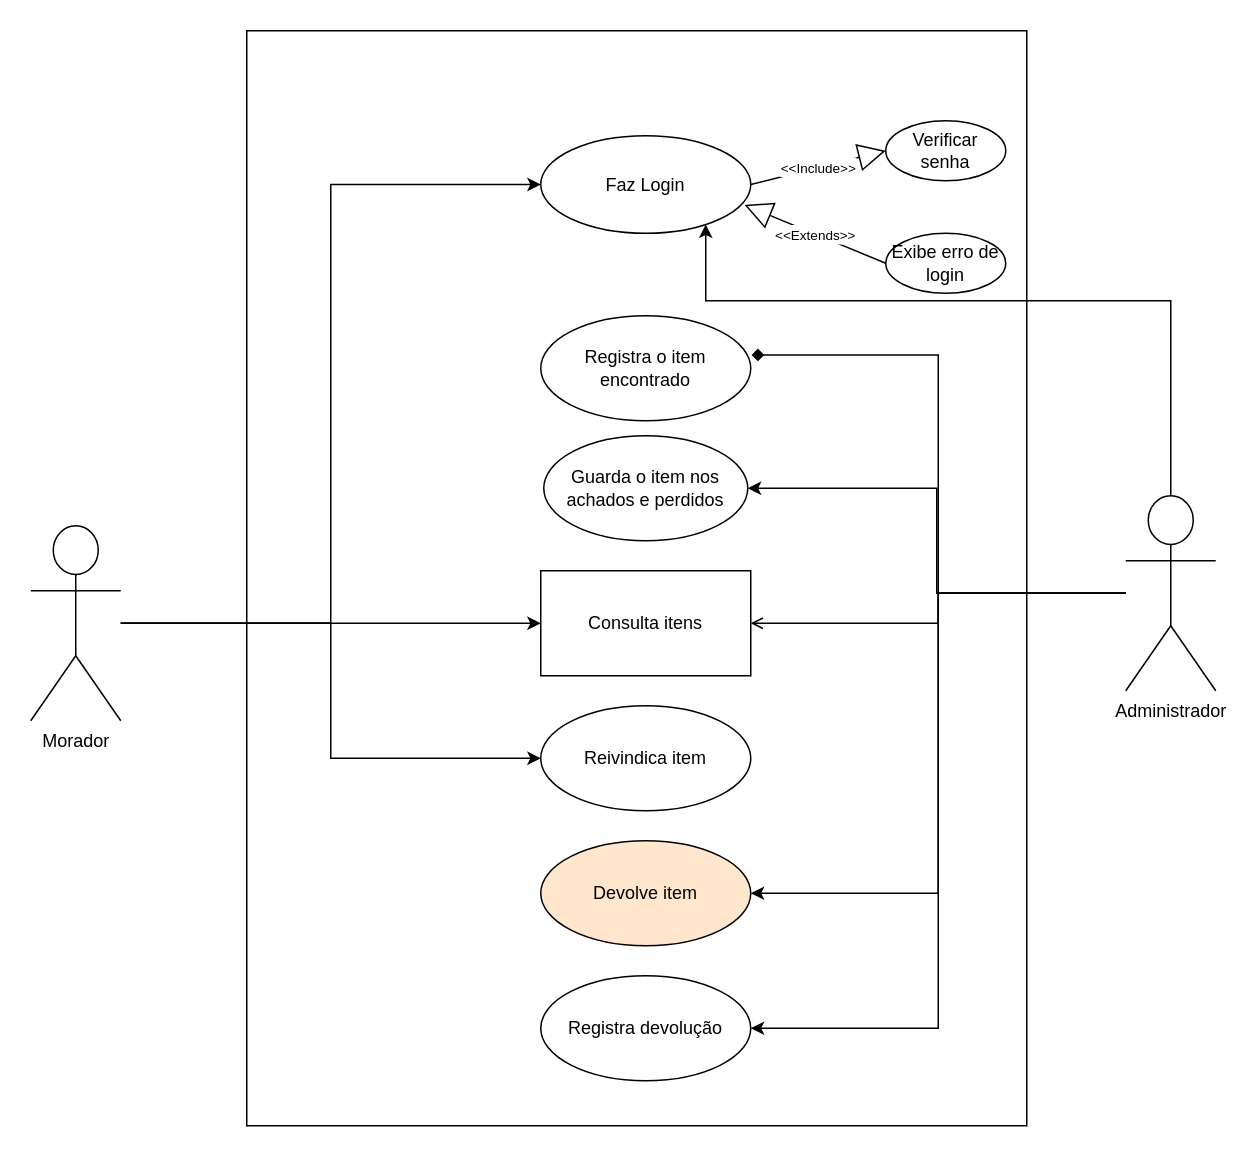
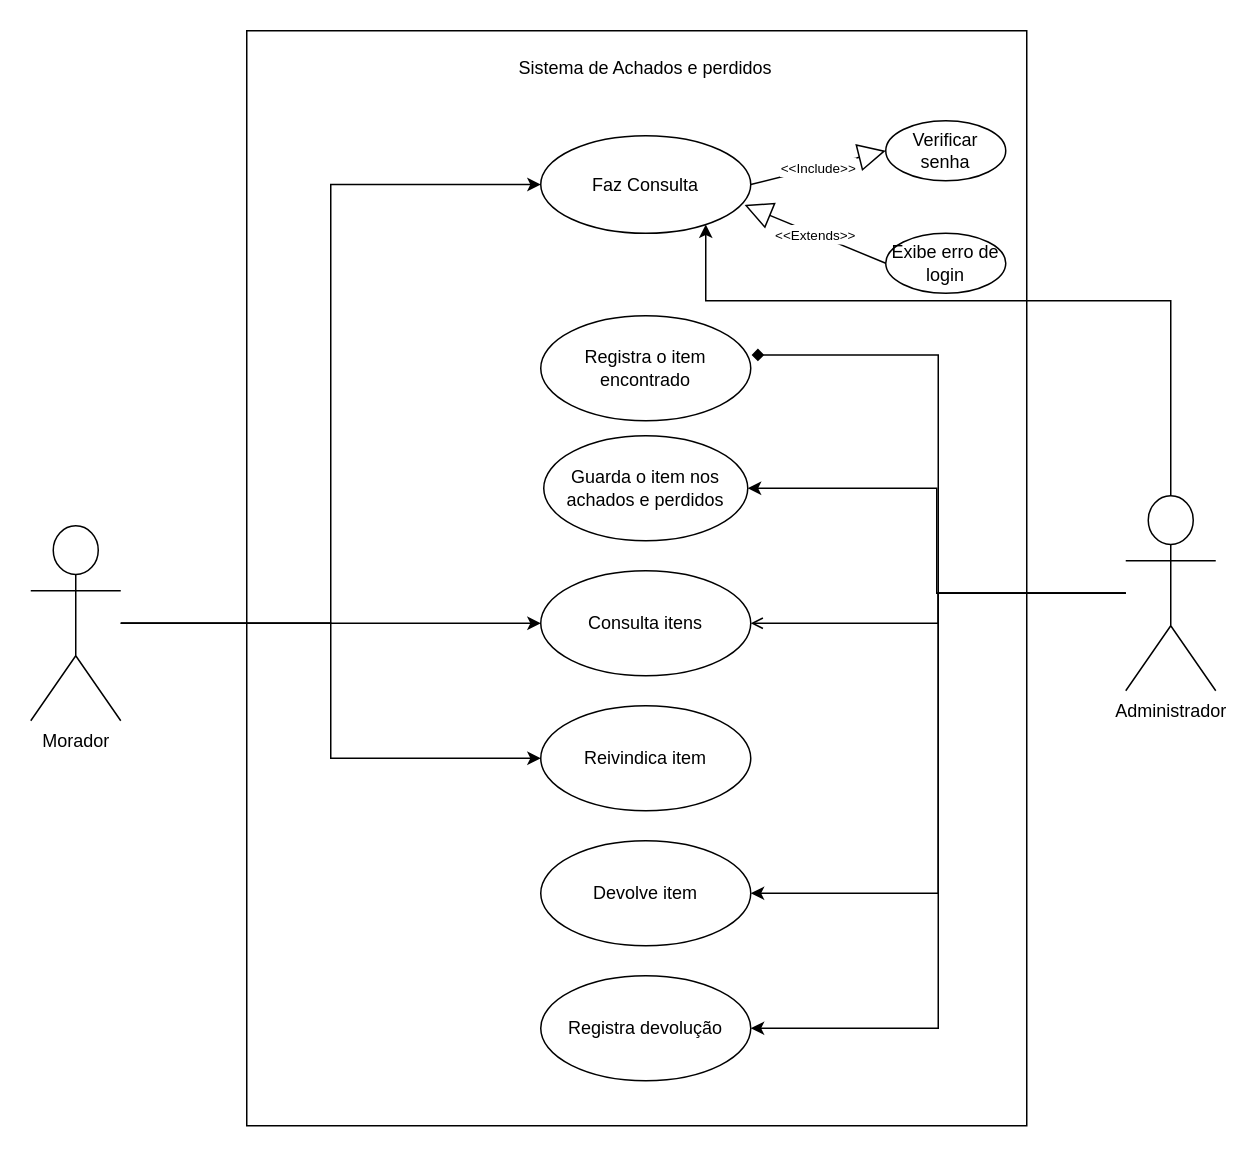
+ <mxCell id="3" value="Sistema de Achados e perdidos" style="text;html=1;align=center;verticalAlign=middle;whiteSpace=wrap;rounded=0;" parent="1" vertex="1"><mxGeometry x="250" y="30" width="360" height="30" as="geometry" /></mxCell>
- <mxCell id="18" value="Faz Login" style="ellipse;whiteSpace=wrap;html=1;" parent="1" vertex="1"><mxGeometry x="360" y="90" width="140" height="65" as="geometry" /></mxCell>
+ <mxCell id="18" value="Faz Consulta" style="ellipse;whiteSpace=wrap;html=1;" parent="1" vertex="1"><mxGeometry x="360" y="90" width="140" height="65" as="geometry" /></mxCell>
- <mxCell id="17" value="Consulta itens" style="whiteSpace=wrap;html=1;rounded=0;" parent="1" vertex="1"><mxGeometry x="360" y="380" width="140" height="70" as="geometry" /></mxCell>
+ <mxCell id="17" value="Consulta itens" style="ellipse;whiteSpace=wrap;html=1;" parent="1" vertex="1"><mxGeometry x="360" y="380" width="140" height="70" as="geometry" /></mxCell>
- <mxCell id="24" value="Devolve item" style="ellipse;whiteSpace=wrap;html=1;fillColor=#ffe6cc;" parent="1" vertex="1"><mxGeometry x="360" y="560" width="140" height="70" as="geometry" /></mxCell>
+ <mxCell id="24" value="Devolve item" style="ellipse;whiteSpace=wrap;html=1;" parent="1" vertex="1"><mxGeometry x="360" y="560" width="140" height="70" as="geometry" /></mxCell>
